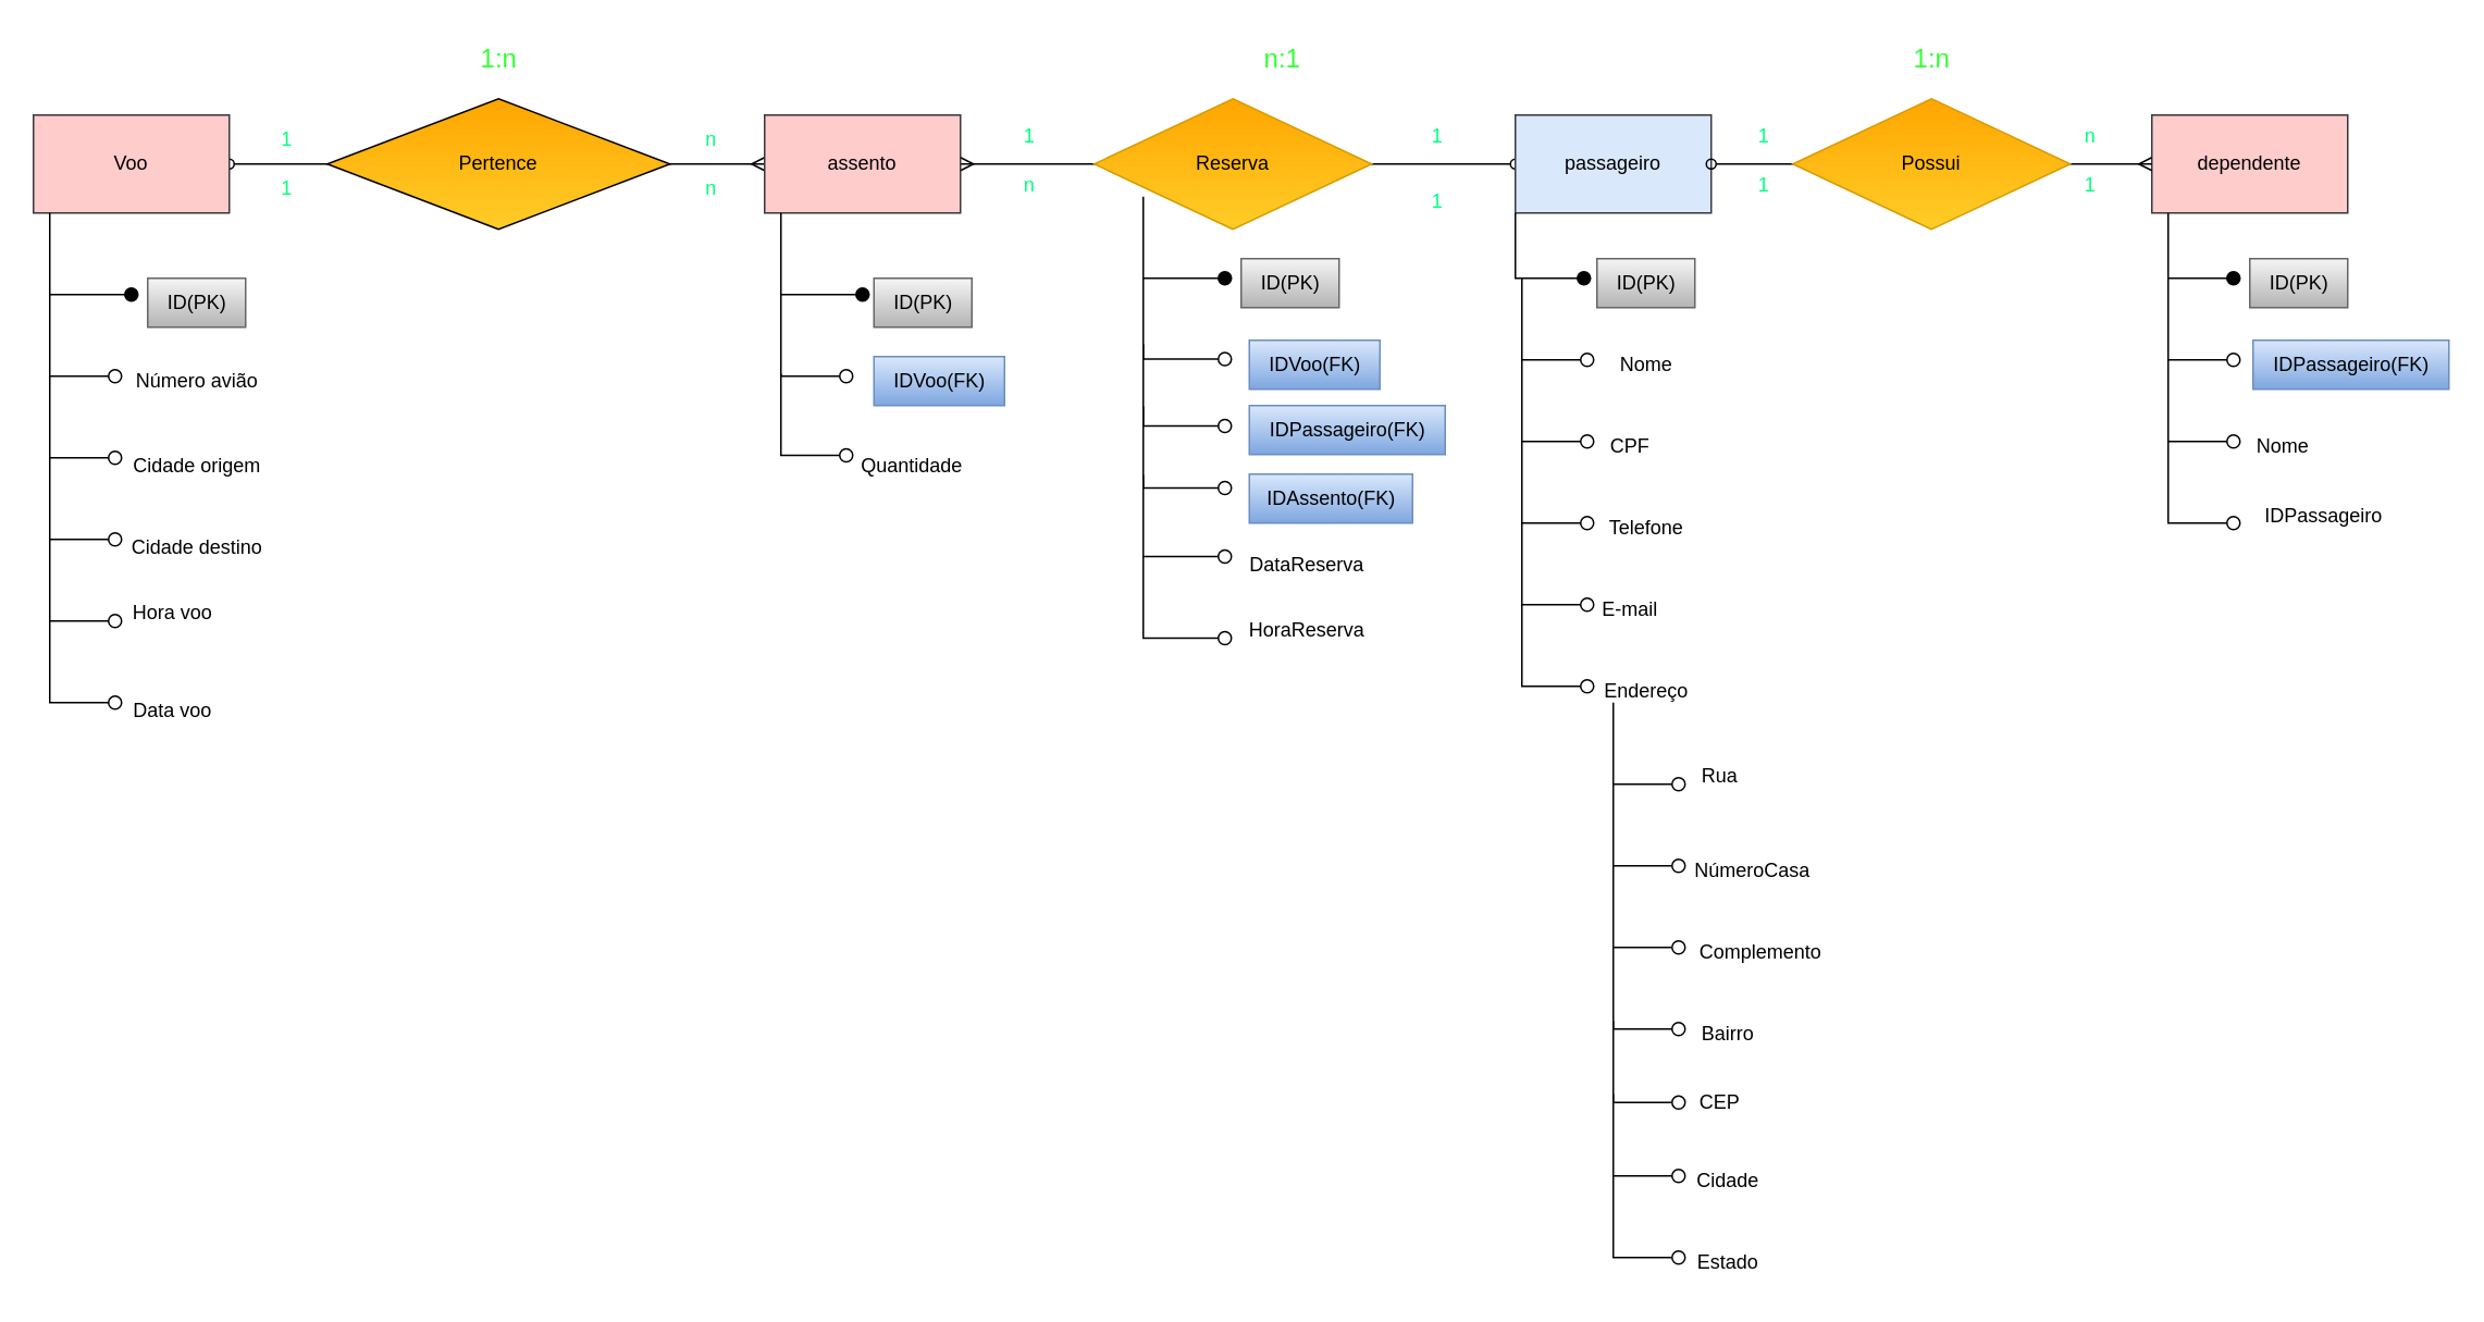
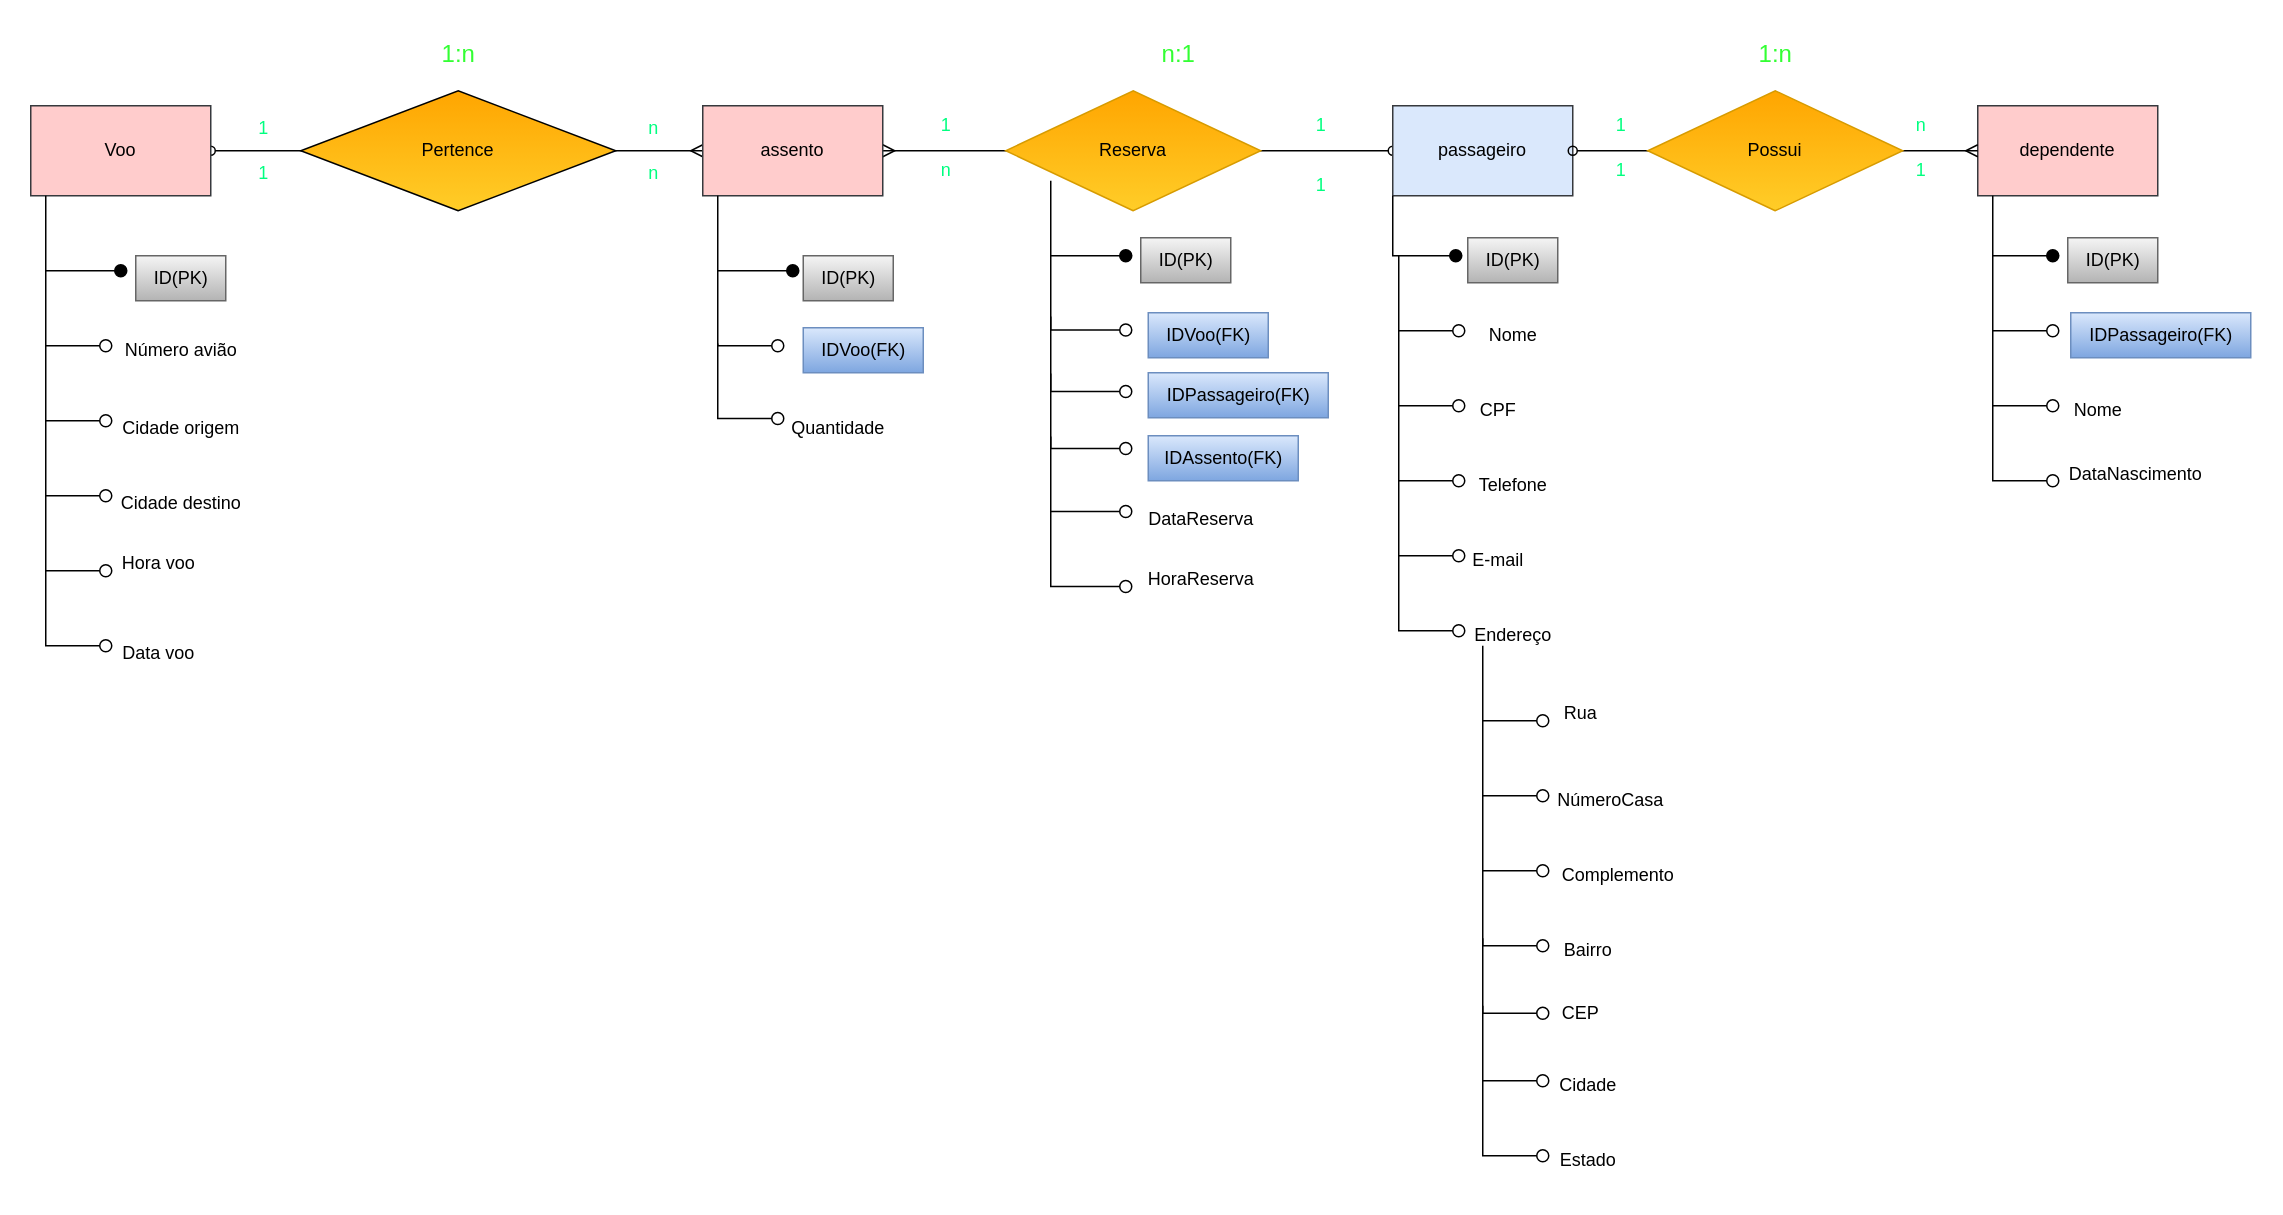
- <mxCell id="57" value="IDPassageiro" style="text;html=1;align=center;verticalAlign=middle;resizable=0;points=[];autosize=1;strokeColor=none;fillColor=none;container=0;rounded=0;" vertex="1" parent="1"><mxGeometry x="1368" y="300.5" width="110" height="30" as="geometry" /></mxCell>
+ <mxCell id="57" value="DataNascimento" style="text;html=1;align=center;verticalAlign=middle;resizable=0;points=[];autosize=1;strokeColor=none;fillColor=none;container=0;rounded=0;" vertex="1" parent="1"><mxGeometry x="1368" y="300.5" width="110" height="30" as="geometry" /></mxCell>
